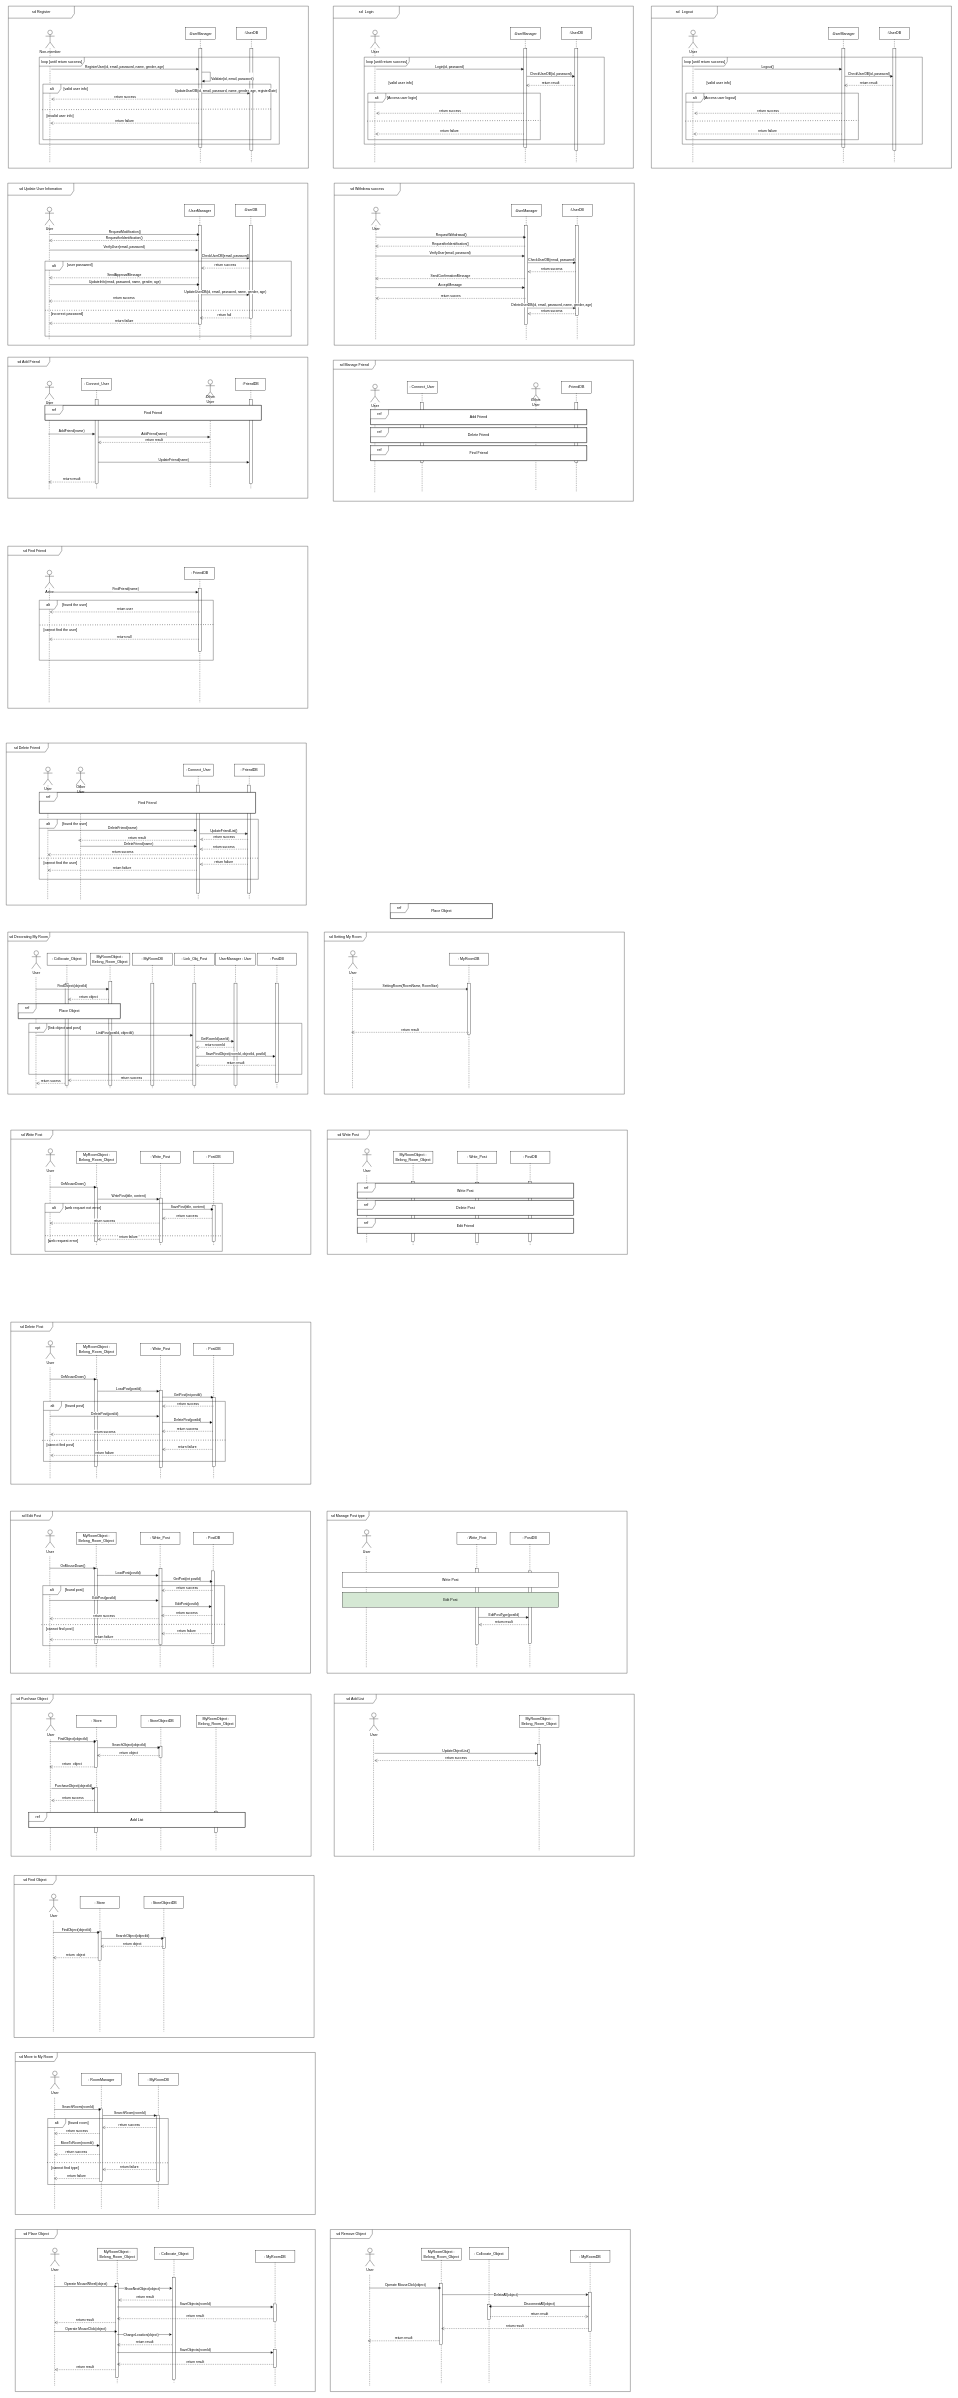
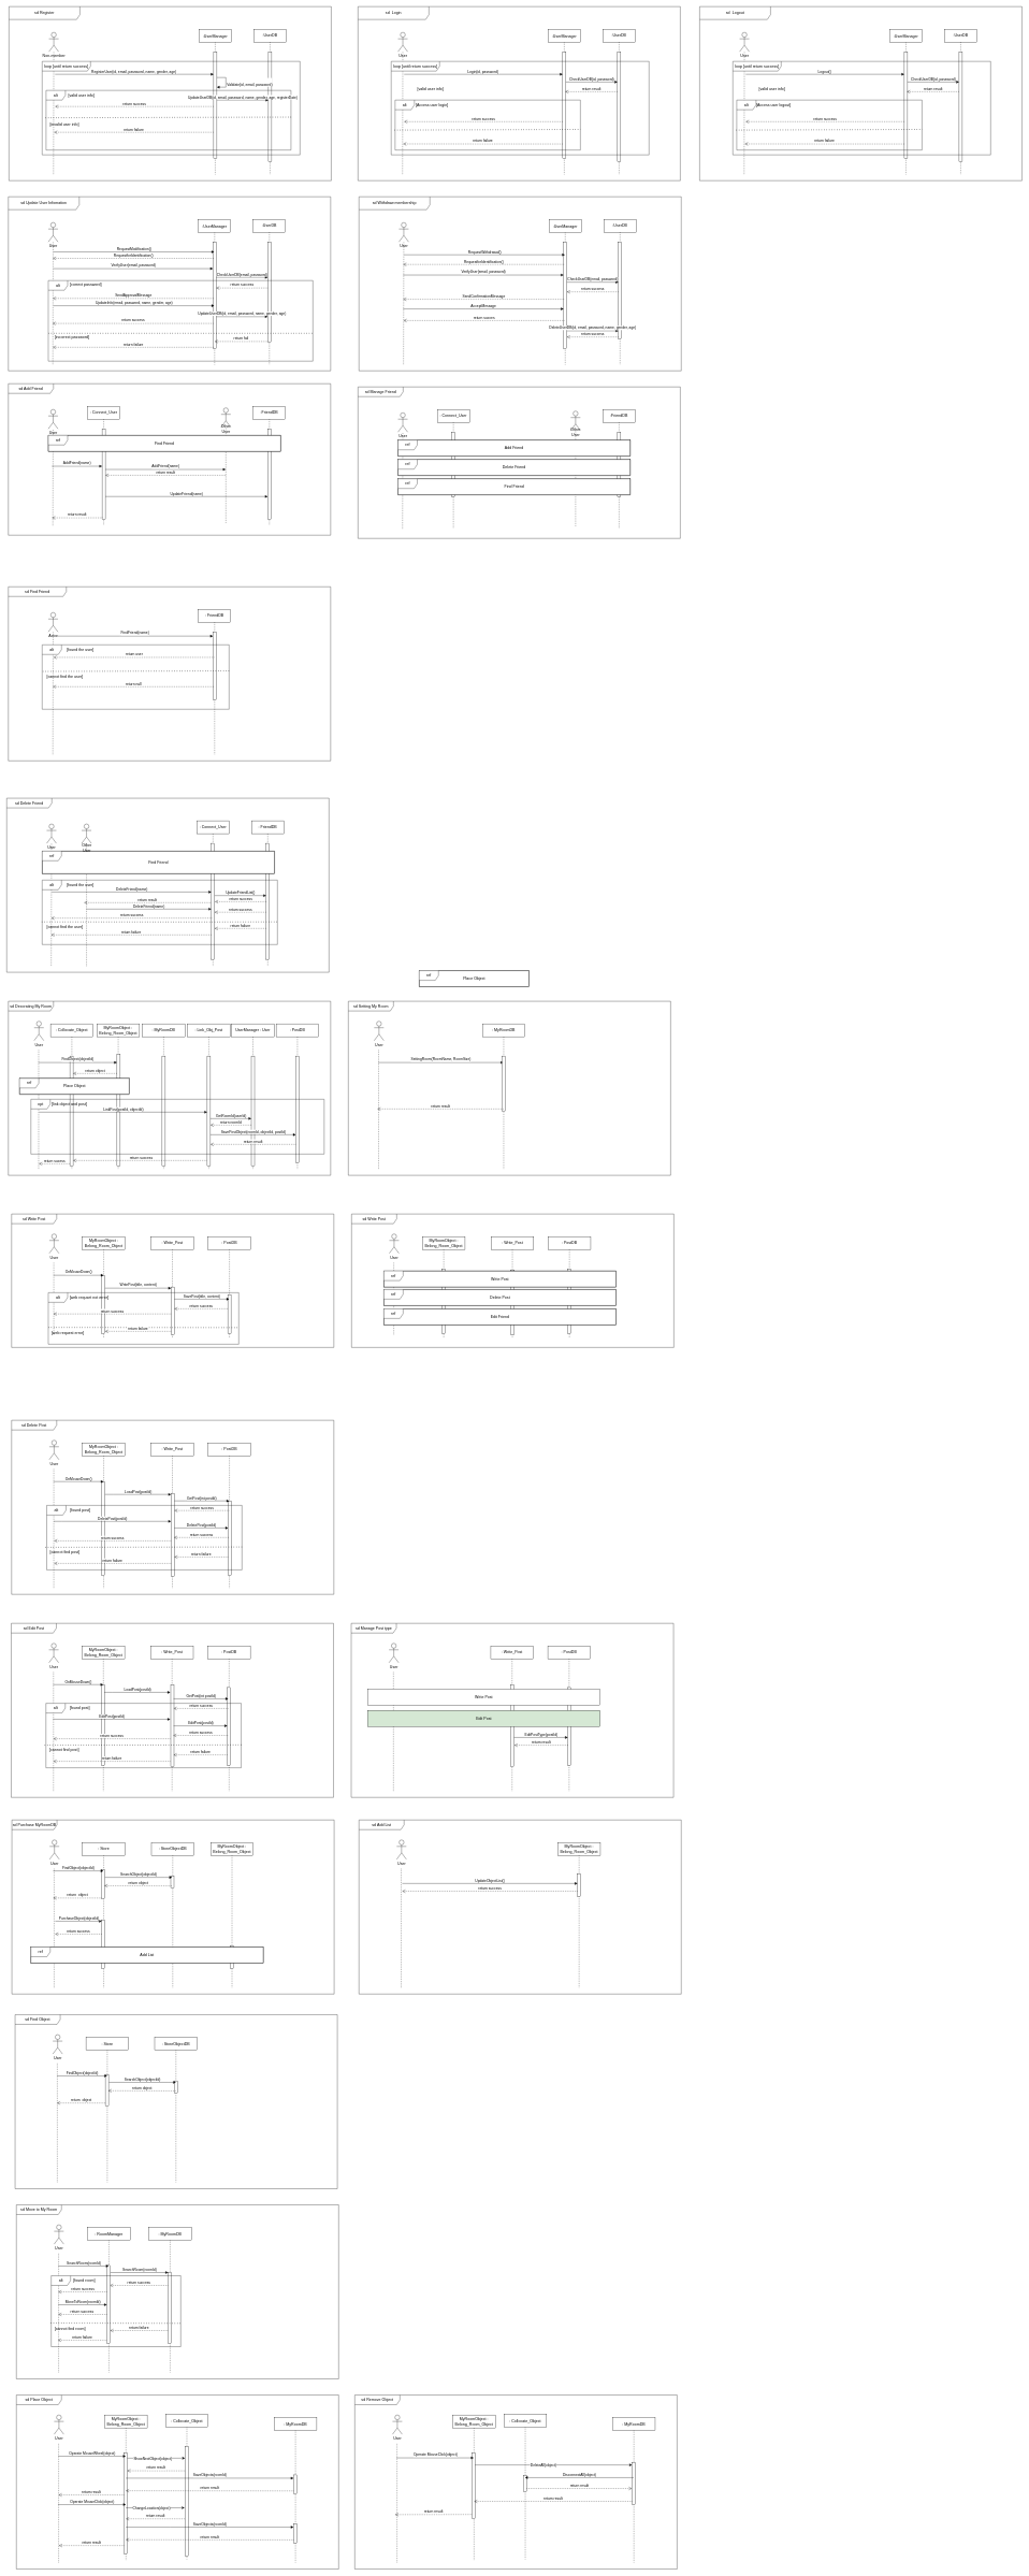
- <mxCell id="272" value="sd Withdraw&amp;nbsp;success" style="shape=umlFrame;whiteSpace=wrap;html=1;pointerEvents=0;width=220;height=40;" parent="1" vertex="1"><mxGeometry x="1113" y="610" width="1000" height="540" as="geometry" /></mxCell>
+ <mxCell id="272" value="sd Withdraw&amp;nbsp;membership" style="shape=umlFrame;whiteSpace=wrap;html=1;pointerEvents=0;width=220;height=40;" parent="1" vertex="1"><mxGeometry x="1113" y="610" width="1000" height="540" as="geometry" /></mxCell>
- <mxCell id="132" value="[user password]" style="text;html=1;align=center;verticalAlign=middle;resizable=0;points=[];autosize=1;strokeColor=none;fillColor=none;" parent="1" vertex="1"><mxGeometry x="205" y="867" width="120" height="30" as="geometry" /></mxCell>
+ <mxCell id="132" value="[correct password]" style="text;html=1;align=center;verticalAlign=middle;resizable=0;points=[];autosize=1;strokeColor=none;fillColor=none;" parent="1" vertex="1"><mxGeometry x="205" y="867" width="120" height="30" as="geometry" /></mxCell>
- <mxCell id="29" value="sd Purchase Object" style="shape=umlFrame;whiteSpace=wrap;html=1;pointerEvents=0;width=140;height=30;" parent="1" vertex="1"><mxGeometry x="36" y="5646" width="1000" height="540" as="geometry" /></mxCell>
+ <mxCell id="29" value="sd Purchase MyRoomDB" style="shape=umlFrame;whiteSpace=wrap;html=1;pointerEvents=0;width=140;height=30;" parent="1" vertex="1"><mxGeometry x="36" y="5646" width="1000" height="540" as="geometry" /></mxCell>
- <mxCell id="177" value="[cannot find type]" style="text;html=1;align=center;verticalAlign=middle;resizable=0;points=[];autosize=1;strokeColor=none;fillColor=none;" parent="1" vertex="1"><mxGeometry x="156" y="7210" width="120" height="30" as="geometry" /></mxCell>
+ <mxCell id="177" value="[cannot find room]" style="text;html=1;align=center;verticalAlign=middle;resizable=0;points=[];autosize=1;strokeColor=none;fillColor=none;" parent="1" vertex="1"><mxGeometry x="156" y="7210" width="120" height="30" as="geometry" /></mxCell>
